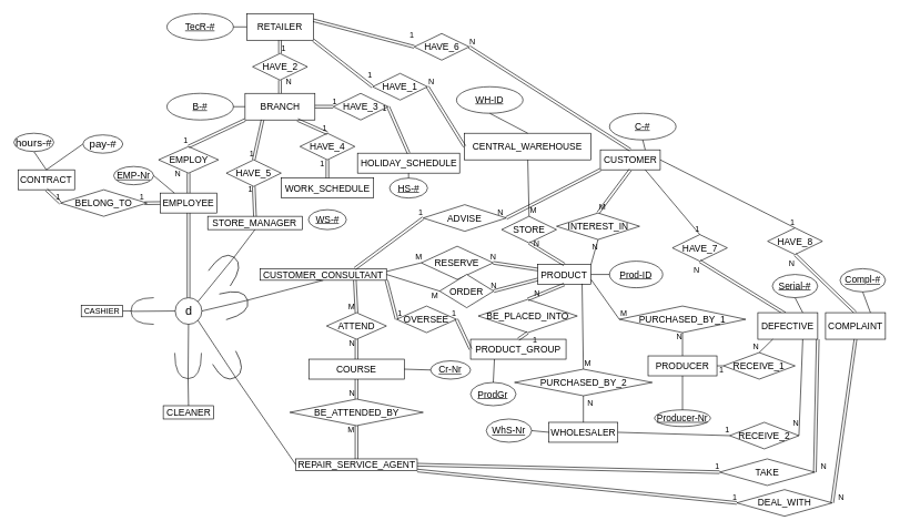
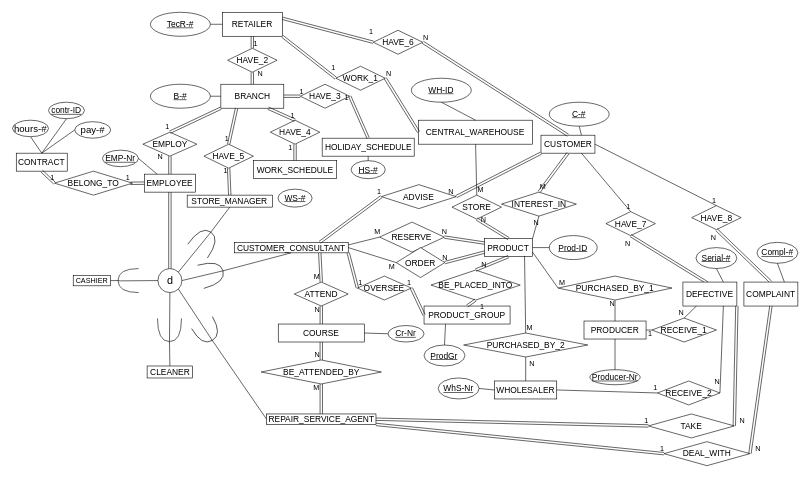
- <mxCell id="12" value="&lt;font style=&quot;font-size: 14px&quot;&gt;HAVE_1&lt;/font&gt;" style="shape=rhombus;perimeter=rhombusPerimeter;whiteSpace=wrap;html=1;align=center;" parent="1" vertex="1"><mxGeometry x="559.25" y="110" width="82.5" height="40" as="geometry" /></mxCell>
+ <mxCell id="12" value="&lt;font style=&quot;font-size: 14px&quot;&gt;WORK_1&lt;/font&gt;" style="shape=rhombus;perimeter=rhombusPerimeter;whiteSpace=wrap;html=1;align=center;" parent="1" vertex="1"><mxGeometry x="559.25" y="110" width="82.5" height="40" as="geometry" /></mxCell>
+ <mxCell id="71" value="&lt;span style=&quot;font-size: 14px&quot;&gt;contr-ID&lt;/span&gt;" style="ellipse;whiteSpace=wrap;html=1;align=center;fontStyle=4;" parent="1" vertex="1"><mxGeometry x="80" y="170" width="60" height="27.5" as="geometry" /></mxCell>
+ <mxCell id="72" value="" style="endArrow=none;html=1;rounded=0;exitX=0.5;exitY=1;exitDx=0;exitDy=0;entryX=0.5;entryY=0;entryDx=0;entryDy=0;" parent="1" source="71" target="68" edge="1"><mxGeometry relative="1" as="geometry"><mxPoint x="-389.645" y="274.142" as="sourcePoint" /><mxPoint x="1.25" y="280" as="targetPoint" /></mxGeometry></mxCell>
